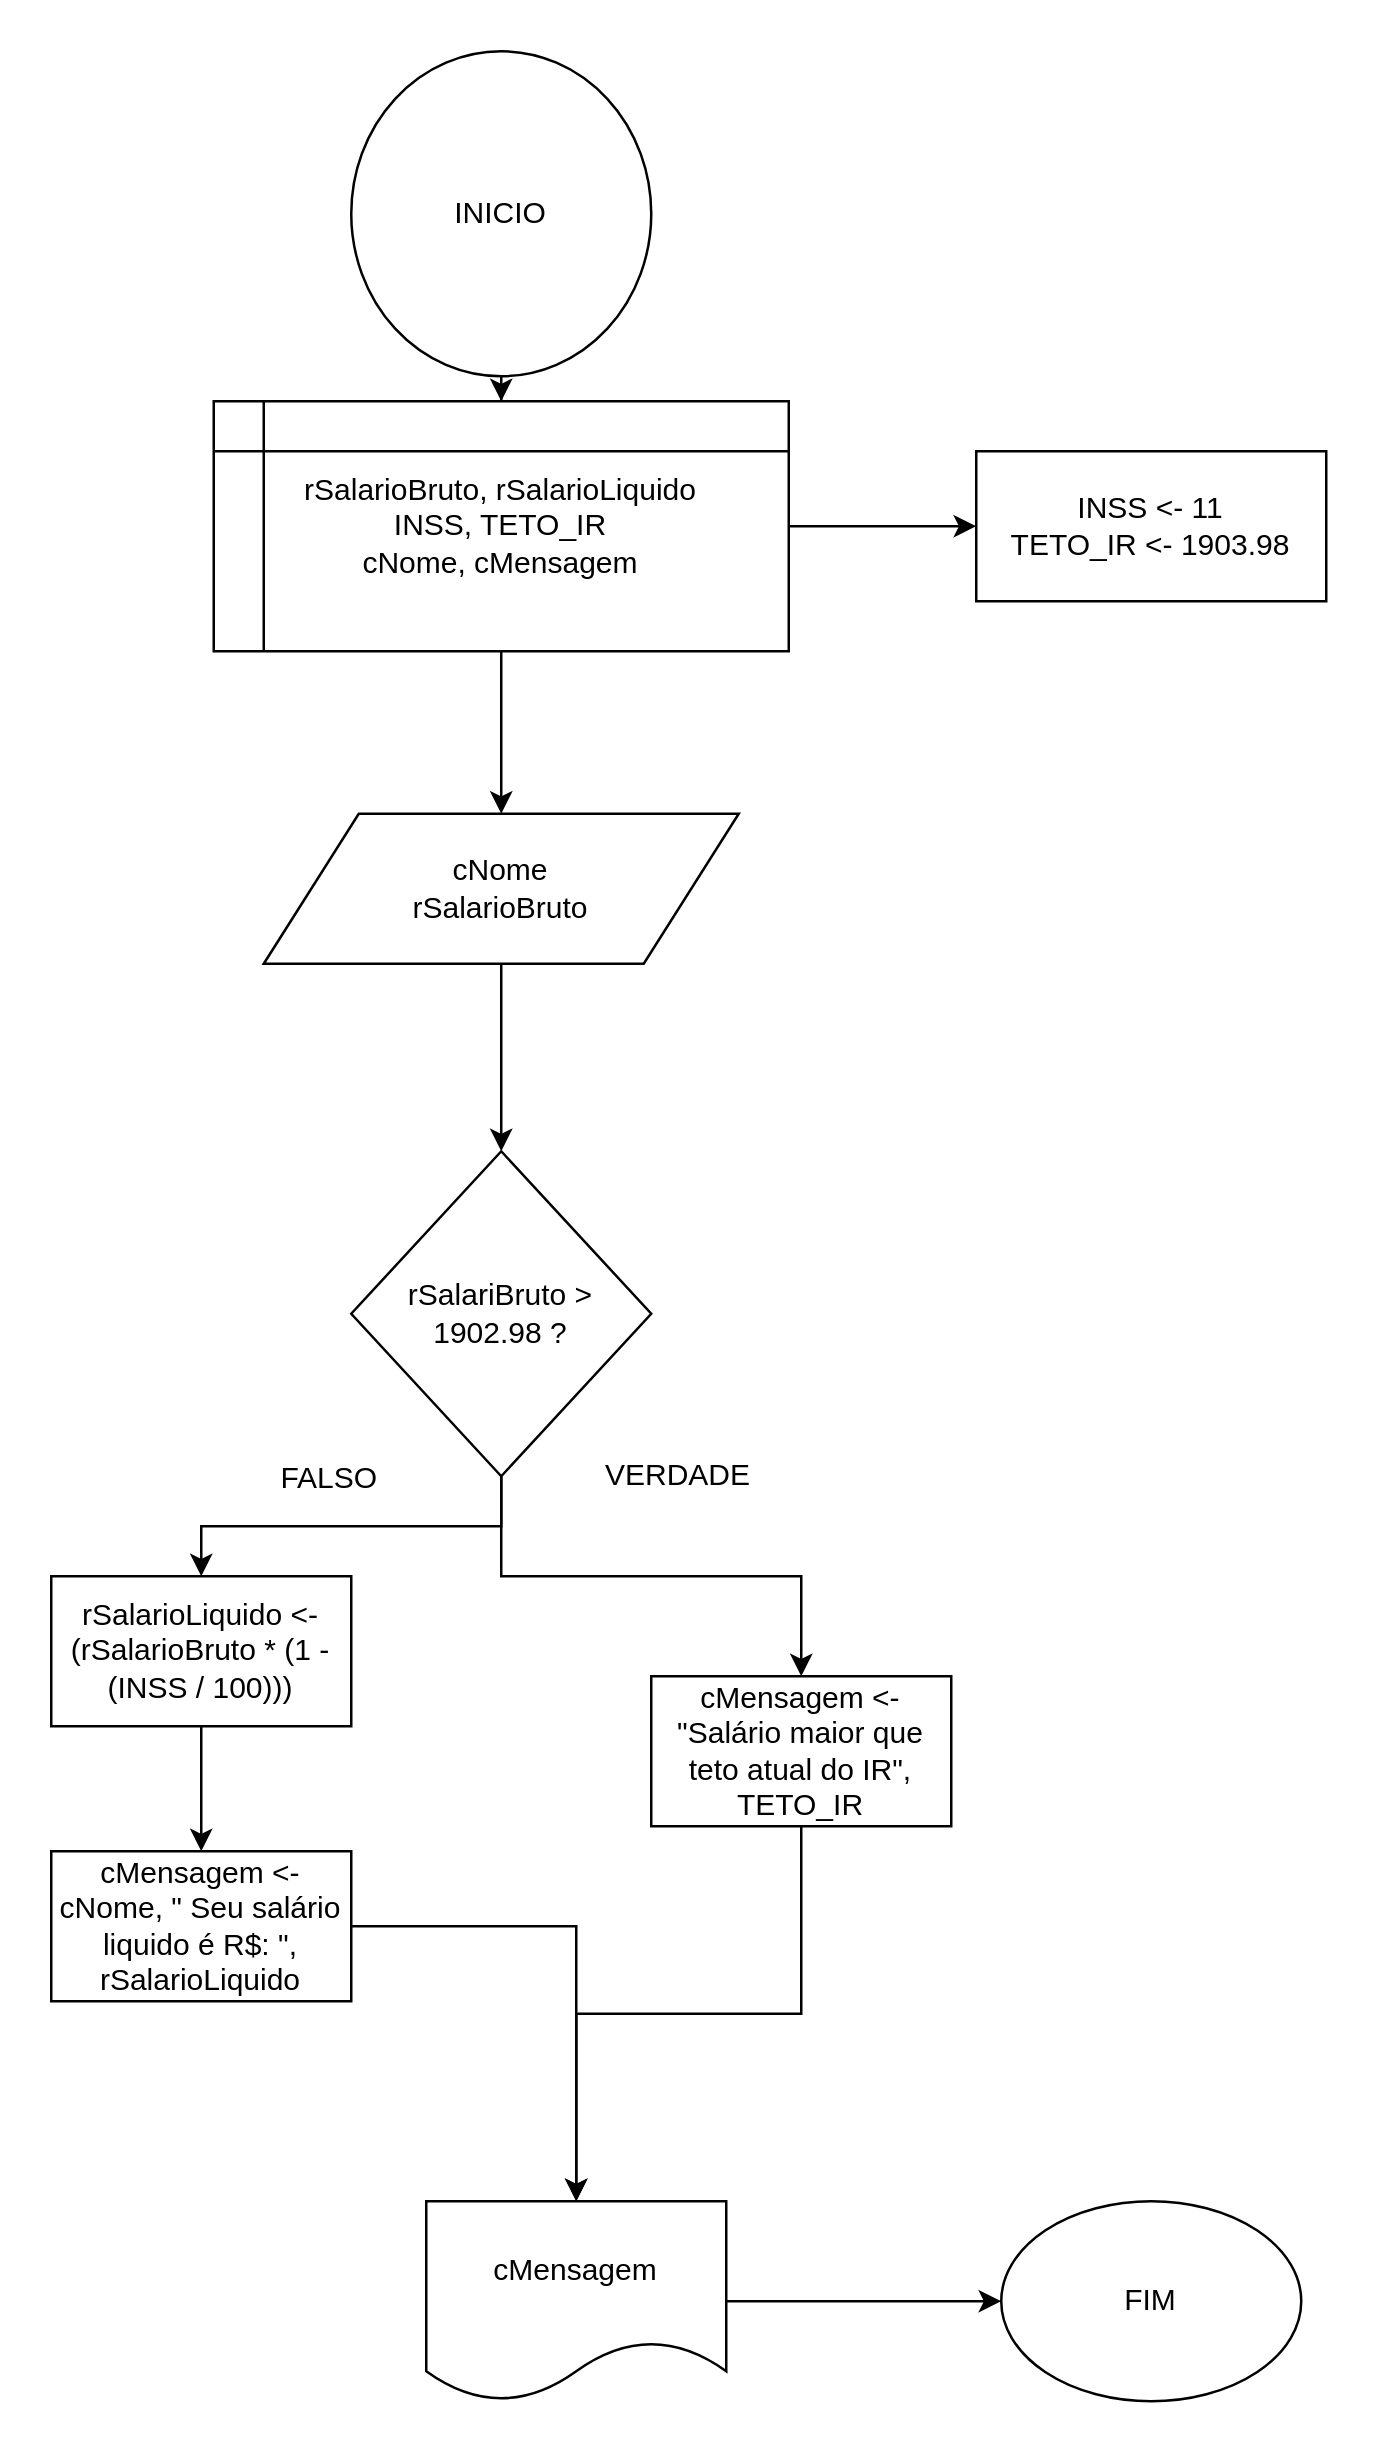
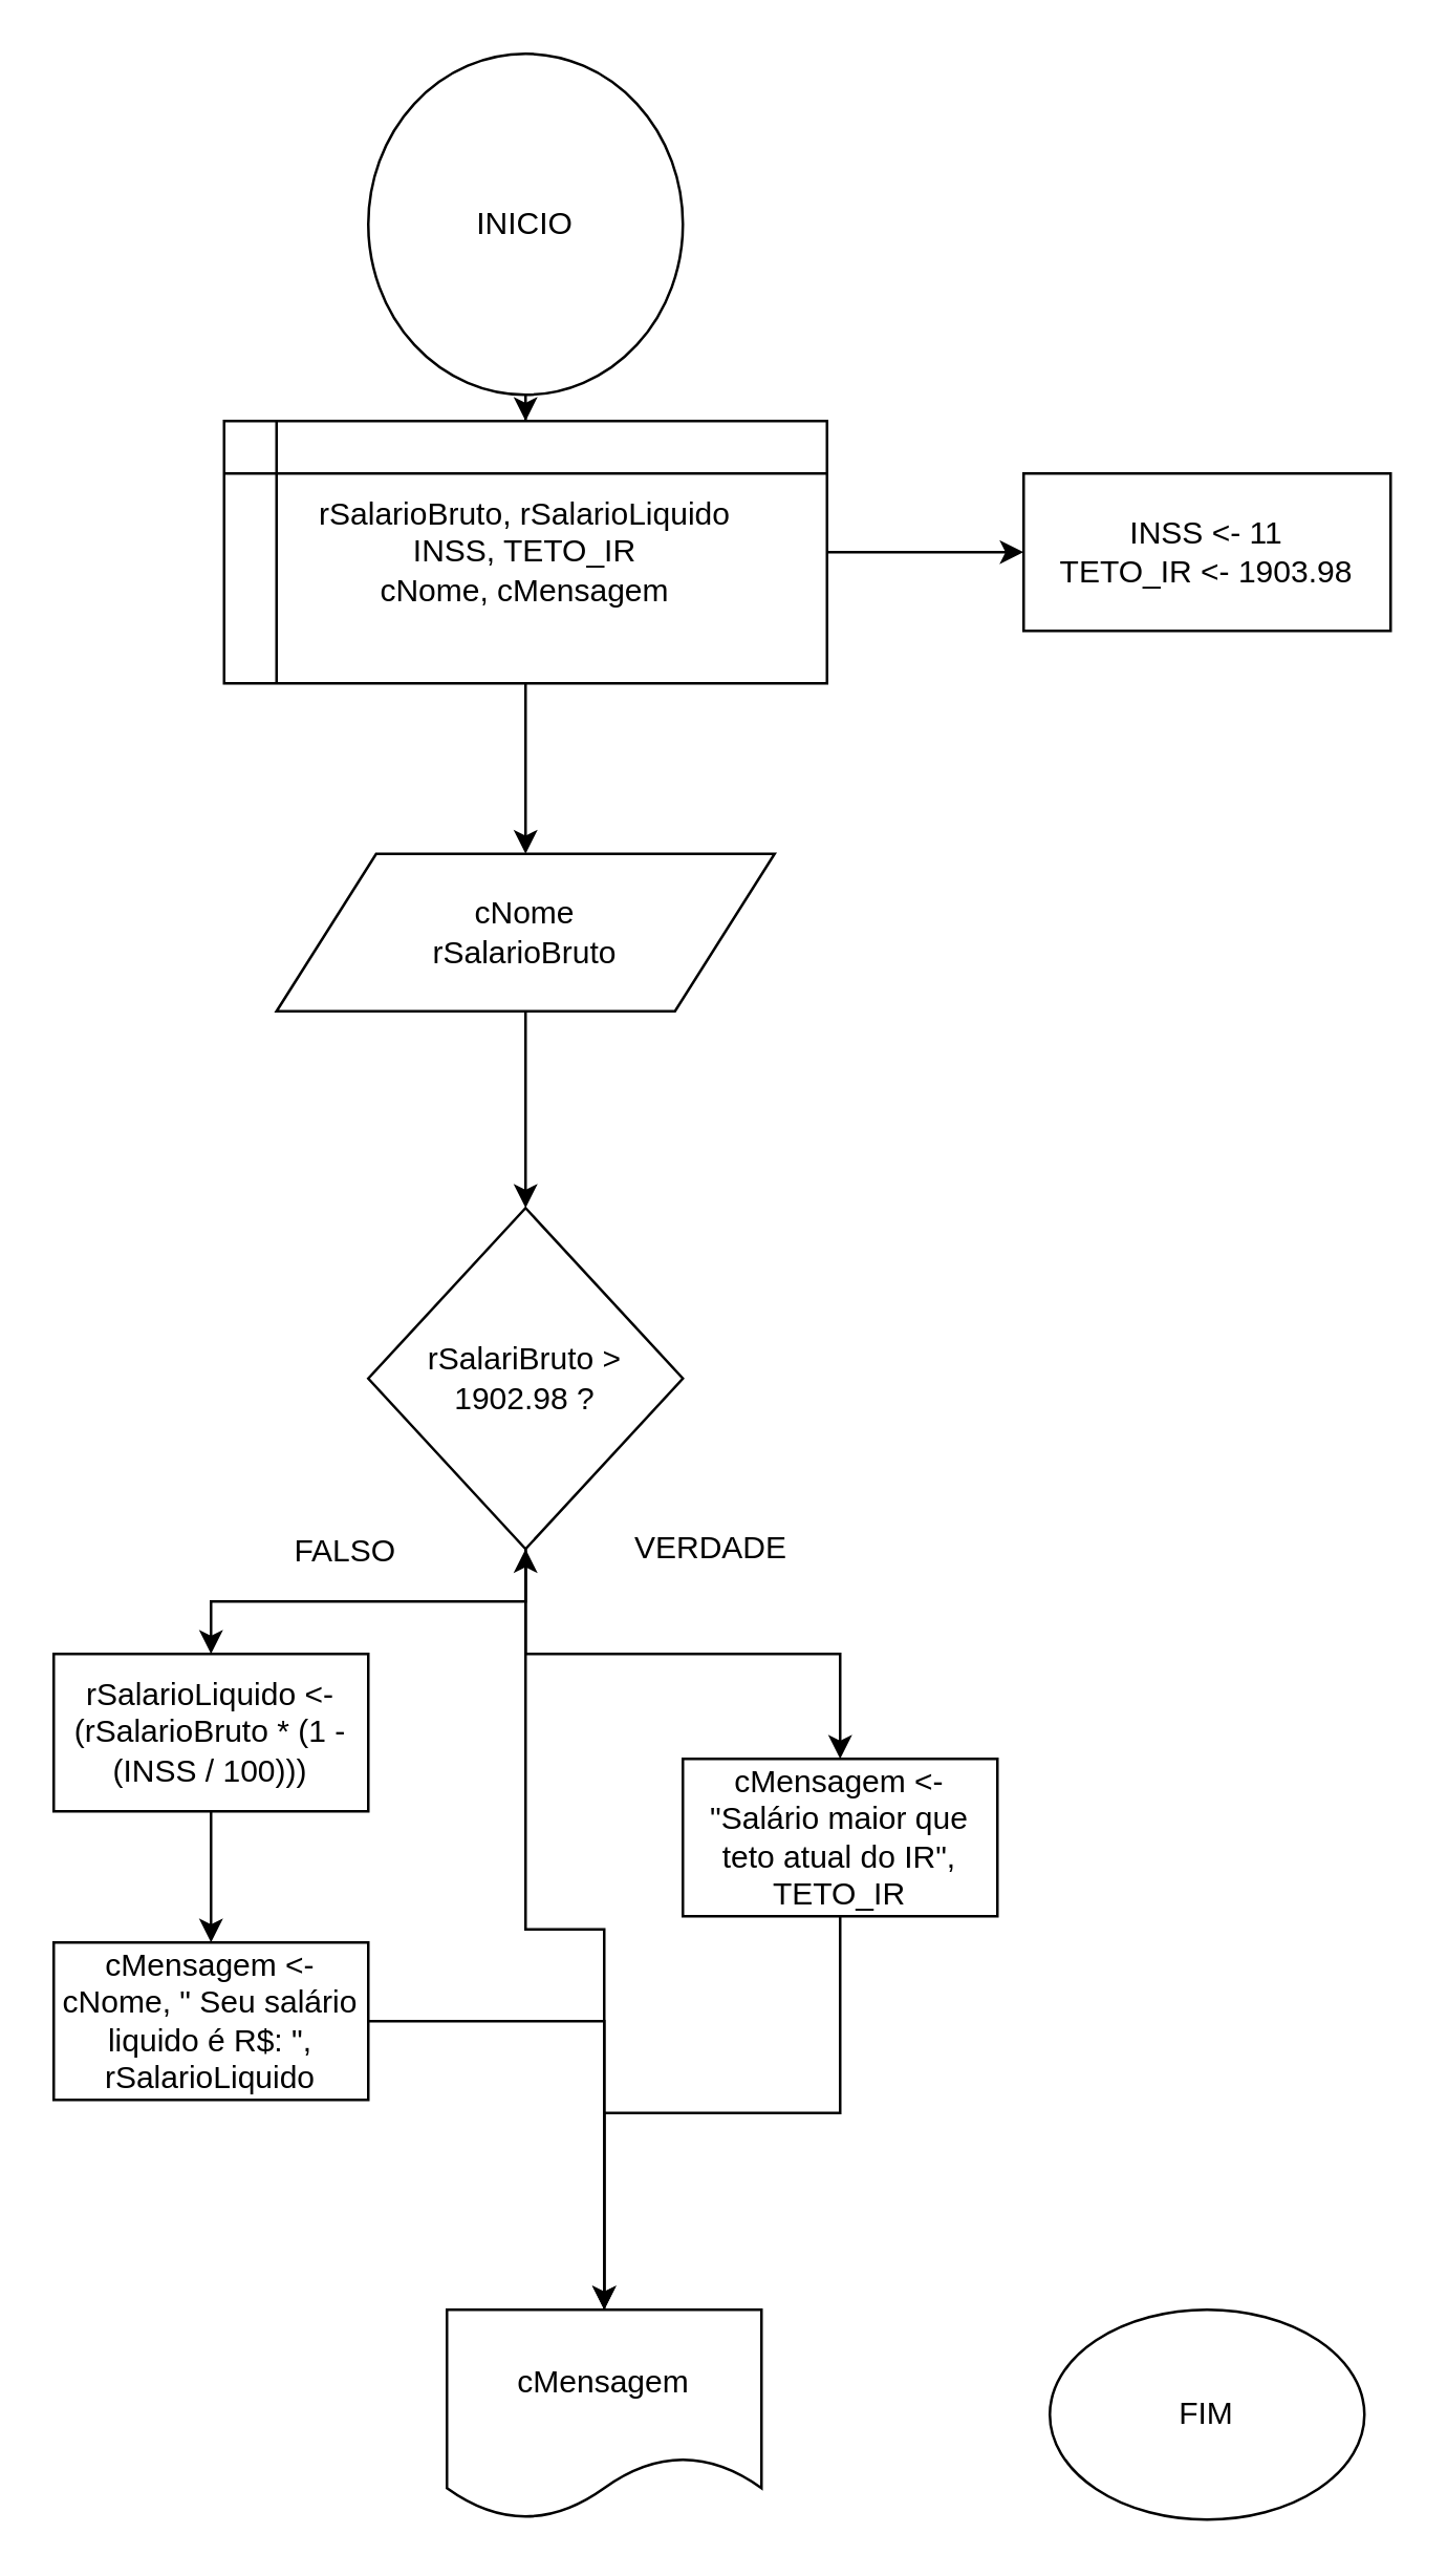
- <mxCell id="21" style="edgeStyle=orthogonalEdgeStyle;rounded=0;orthogonalLoop=1;jettySize=auto;html=1;" edge="1" parent="1" source="22" target="23"><mxGeometry relative="1" as="geometry" /></mxCell>
+ <mxCell id="21" style="edgeStyle=orthogonalEdgeStyle;rounded=0;orthogonalLoop=1;jettySize=auto;html=1;" edge="1" parent="1" source="22" target="13"><mxGeometry relative="1" as="geometry" /></mxCell>
